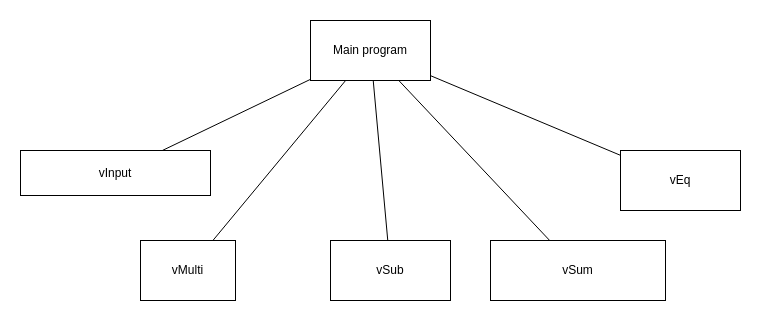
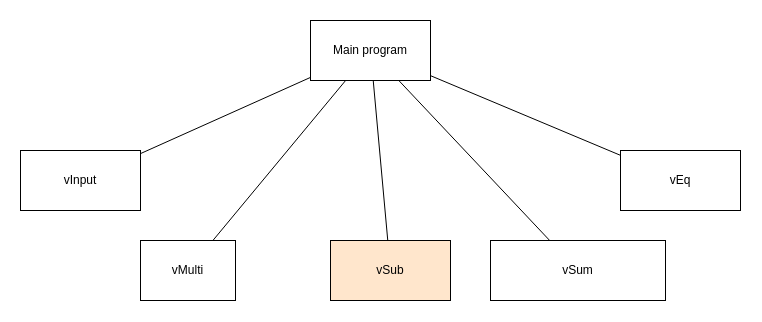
- <mxCell id="3" value="vInput" style="rounded=0;whiteSpace=wrap;html=1;" vertex="1" parent="1"><mxGeometry x="20" y="150" width="190" height="45" as="geometry" /></mxCell>
+ <mxCell id="3" value="vInput" style="rounded=0;whiteSpace=wrap;html=1;" vertex="1" parent="1"><mxGeometry x="20" y="150" width="120" height="60" as="geometry" /></mxCell>
- <mxCell id="7" value="vSub" style="rounded=0;whiteSpace=wrap;html=1;" vertex="1" parent="1"><mxGeometry x="330" y="240" width="120" height="60" as="geometry" /></mxCell>
+ <mxCell id="7" value="vSub" style="rounded=0;whiteSpace=wrap;html=1;fillColor=#ffe6cc;" vertex="1" parent="1"><mxGeometry x="330" y="240" width="120" height="60" as="geometry" /></mxCell>
